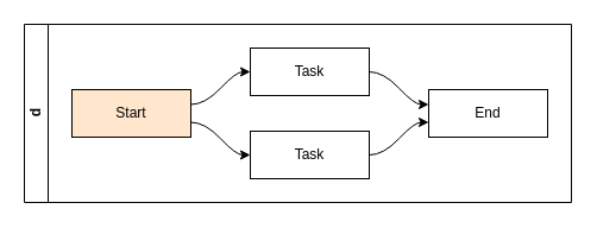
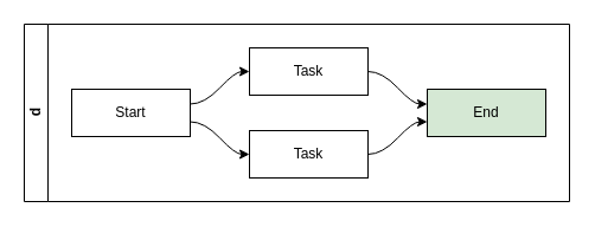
- <mxCell id="3" value="Start" style="whiteSpace=wrap;html=1;fillColor=#ffe6cc;" vertex="1" parent="2"><mxGeometry x="40" y="55" width="100" height="40" as="geometry" /></mxCell>
+ <mxCell id="3" value="Start" style="whiteSpace=wrap;html=1;" vertex="1" parent="2"><mxGeometry x="40" y="55" width="100" height="40" as="geometry" /></mxCell>
- <mxCell id="8" value="End" style="whiteSpace=wrap;html=1;" vertex="1" parent="2"><mxGeometry x="340" y="55" width="100" height="40" as="geometry" /></mxCell>
+ <mxCell id="8" value="End" style="whiteSpace=wrap;html=1;fillColor=#d5e8d4;" vertex="1" parent="2"><mxGeometry x="340" y="55" width="100" height="40" as="geometry" /></mxCell>
